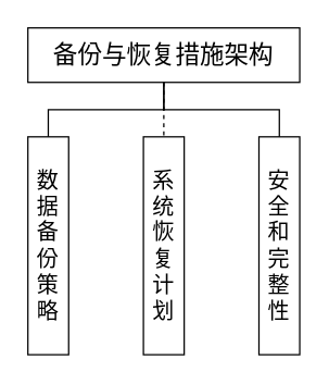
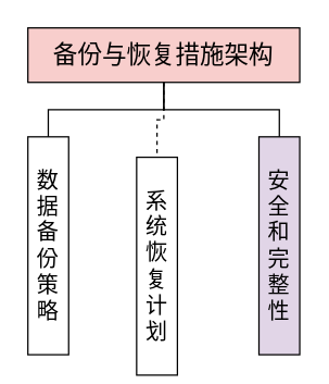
- <mxCell id="3" value="&lt;font style=&quot;font-size: 18px;&quot;&gt;备份与恢复措施架构&lt;/font&gt;" style="rounded=0;whiteSpace=wrap;html=1;" vertex="1" parent="1"><mxGeometry x="20" y="20" width="200" height="40" as="geometry" /></mxCell>
+ <mxCell id="3" value="&lt;font style=&quot;font-size: 18px;&quot;&gt;备份与恢复措施架构&lt;/font&gt;" style="rounded=0;whiteSpace=wrap;html=1;fillColor=#f8cecc;" vertex="1" parent="1"><mxGeometry x="20" y="20" width="200" height="40" as="geometry" /></mxCell>
- <mxCell id="5" value="&lt;font style=&quot;font-size: 16px;&quot;&gt;系统恢复计划&lt;/font&gt;" style="rounded=0;whiteSpace=wrap;html=1;" vertex="1" parent="1"><mxGeometry x="105" y="100" width="30" height="160" as="geometry" /></mxCell>
+ <mxCell id="5" value="&lt;font style=&quot;font-size: 16px;&quot;&gt;系统恢复计划&lt;/font&gt;" style="rounded=0;whiteSpace=wrap;html=1;" vertex="1" parent="1"><mxGeometry x="100" y="115" width="30" height="160" as="geometry" /></mxCell>
- <mxCell id="6" value="&lt;font style=&quot;font-size: 16px;&quot;&gt;安全和完整性&lt;/font&gt;" style="rounded=0;whiteSpace=wrap;html=1;" vertex="1" parent="1"><mxGeometry x="190" y="100" width="30" height="160" as="geometry" /></mxCell>
+ <mxCell id="6" value="&lt;font style=&quot;font-size: 16px;&quot;&gt;安全和完整性&lt;/font&gt;" style="rounded=0;whiteSpace=wrap;html=1;fillColor=#e1d5e7;" vertex="1" parent="1"><mxGeometry x="190" y="100" width="30" height="160" as="geometry" /></mxCell>
